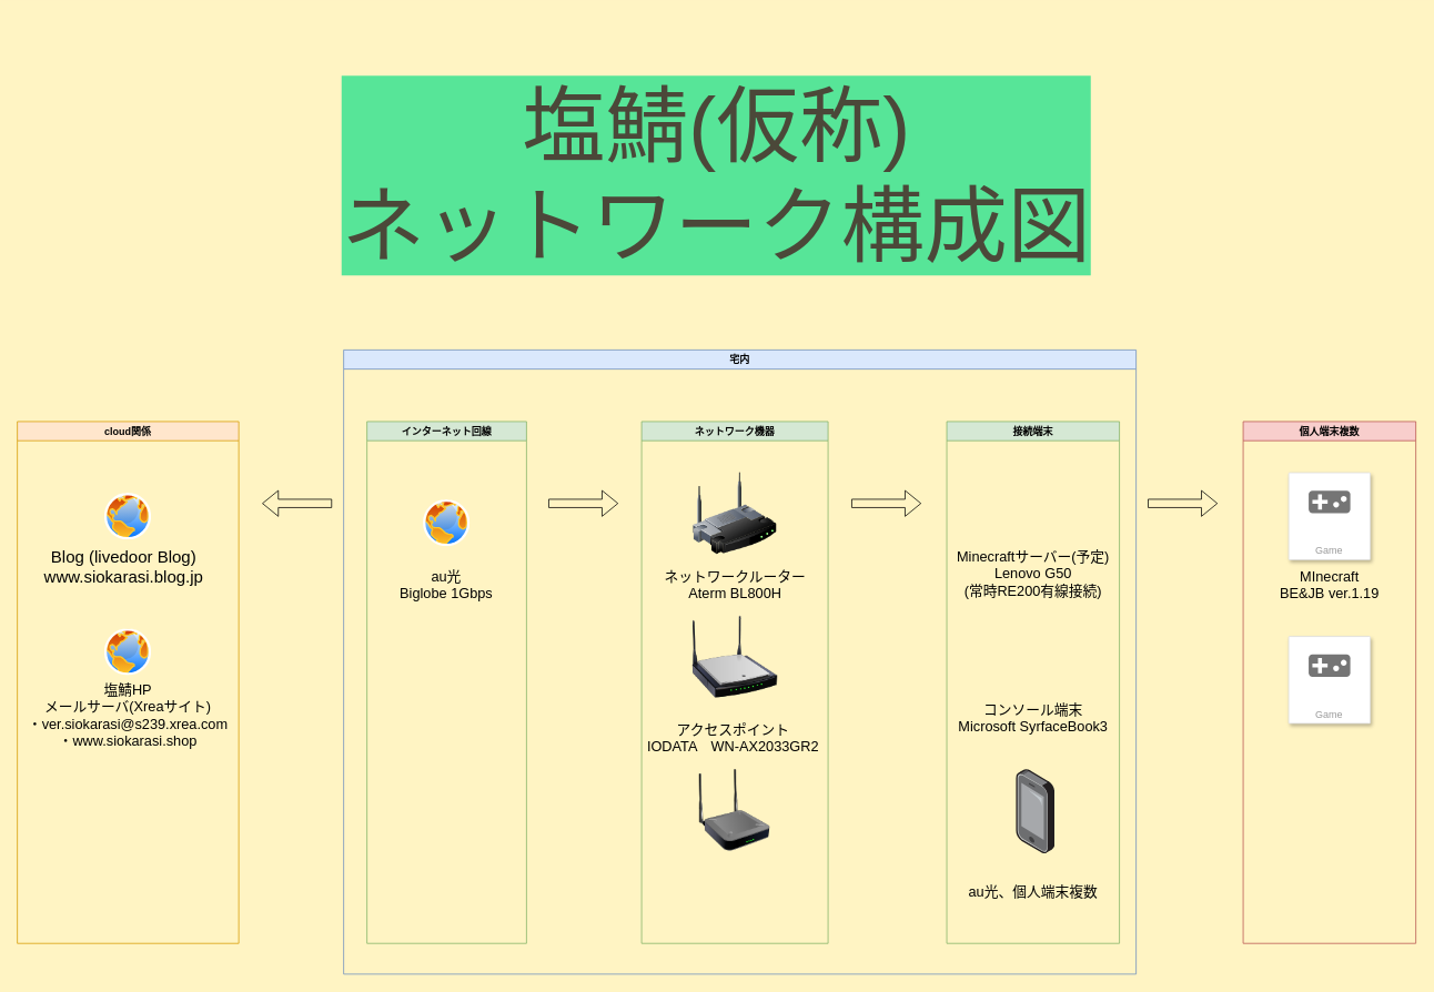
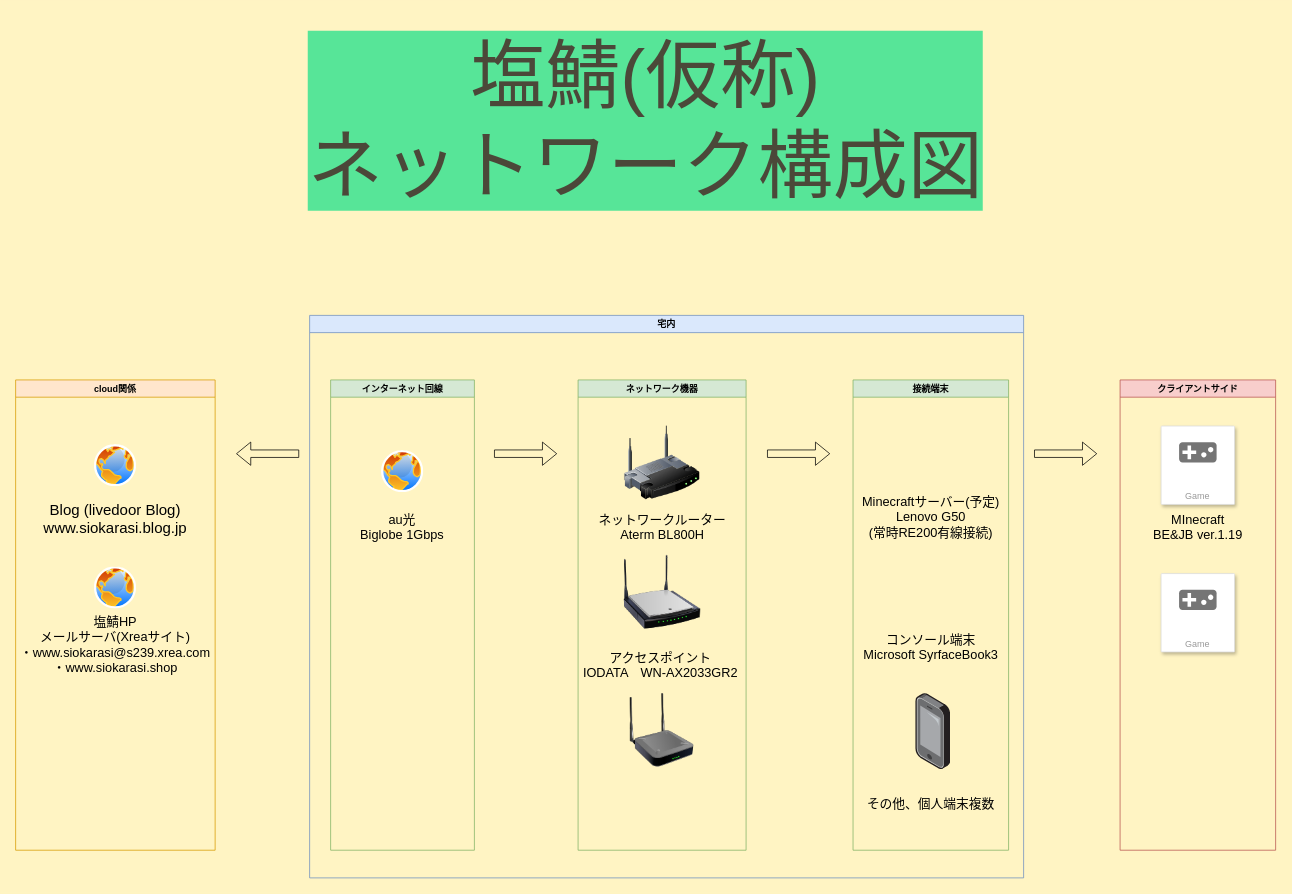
- <mxCell id="35" value="&lt;font style=&quot;font-size: 100px;&quot;&gt;塩鯖(仮称)　&lt;br&gt;ネットワーク構成図&lt;/font&gt;" style="text;html=1;strokeColor=none;fillColor=none;align=center;verticalAlign=middle;whiteSpace=wrap;rounded=0;labelPosition=center;verticalLabelPosition=middle;labelBackgroundColor=#11df86;textOpacity=70;" parent="1" vertex="1"><mxGeometry x="385" y="70" width="950" height="280" as="geometry" /></mxCell>
+ <mxCell id="35" value="&lt;font style=&quot;font-size: 100px;&quot;&gt;塩鯖(仮称)　&lt;br&gt;ネットワーク構成図&lt;/font&gt;" style="text;html=1;strokeColor=none;fillColor=none;align=center;verticalAlign=middle;whiteSpace=wrap;rounded=0;labelPosition=center;verticalLabelPosition=middle;labelBackgroundColor=#11df86;textOpacity=70;" parent="1" vertex="1"><mxGeometry x="385" y="20" width="950" height="280" as="geometry" /></mxCell>
- <mxCell id="27" value="個人端末複数" style="swimlane;fillColor=#f8cecc;strokeColor=#b85450;" parent="2" vertex="1"><mxGeometry x="1472.606" y="86.066" width="207.394" height="627.049" as="geometry" /></mxCell>
+ <mxCell id="27" value="クライアントサイド" style="swimlane;fillColor=#f8cecc;strokeColor=#b85450;" parent="2" vertex="1"><mxGeometry x="1472.606" y="86.066" width="207.394" height="627.049" as="geometry" /></mxCell>
- <mxCell id="24" value="&lt;font style=&quot;font-size: 20px;&quot;&gt;Blog (livedoor Blog)&lt;br&gt;www.siokarasi.blog.jp&lt;/font&gt;" style="text;html=1;strokeColor=none;fillColor=none;align=center;verticalAlign=middle;whiteSpace=wrap;rounded=0;" parent="22" vertex="1"><mxGeometry x="30" y="149.836" width="195.998" height="49.18" as="geometry" /></mxCell>
+ <mxCell id="24" value="&lt;font style=&quot;font-size: 20px;&quot;&gt;Blog (livedoor Blog)&lt;br&gt;www.siokarasi.blog.jp&lt;/font&gt;" style="text;html=1;strokeColor=none;fillColor=none;align=center;verticalAlign=middle;whiteSpace=wrap;rounded=0;" parent="22" vertex="1"><mxGeometry x="35.0" y="159.836" width="195.998" height="49.18" as="geometry" /></mxCell>
- <mxCell id="26" value="&lt;font style=&quot;font-size: 17px;&quot;&gt;塩鯖HP&lt;br&gt;メールサーバ(Xreaサイト)&lt;br&gt;・ver.siokarasi@s239.xrea.com&lt;br&gt;・www.siokarasi.shop&lt;/font&gt;" style="text;html=1;strokeColor=none;fillColor=none;align=center;verticalAlign=middle;whiteSpace=wrap;rounded=0;" parent="22" vertex="1"><mxGeometry y="328.893" width="265.998" height="49.18" as="geometry" /></mxCell>
+ <mxCell id="26" value="&lt;font style=&quot;font-size: 17px;&quot;&gt;塩鯖HP&lt;br&gt;メールサーバ(Xreaサイト)&lt;br&gt;・www.siokarasi@s239.xrea.com&lt;br&gt;・www.siokarasi.shop&lt;/font&gt;" style="text;html=1;strokeColor=none;fillColor=none;align=center;verticalAlign=middle;whiteSpace=wrap;rounded=0;" parent="22" vertex="1"><mxGeometry y="328.893" width="265.998" height="49.18" as="geometry" /></mxCell>
- <mxCell id="10" value="&lt;font style=&quot;font-size: 17px;&quot;&gt;au光、個人端末複数&lt;/font&gt;" style="text;html=1;strokeColor=none;fillColor=none;align=center;verticalAlign=middle;whiteSpace=wrap;rounded=0;" parent="4" vertex="1"><mxGeometry x="0.028" y="540.984" width="207.366" height="49.18" as="geometry" /></mxCell>
+ <mxCell id="10" value="&lt;font style=&quot;font-size: 17px;&quot;&gt;その他、個人端末複数&lt;/font&gt;" style="text;html=1;strokeColor=none;fillColor=none;align=center;verticalAlign=middle;whiteSpace=wrap;rounded=0;" parent="4" vertex="1"><mxGeometry x="0.028" y="540.984" width="207.366" height="49.18" as="geometry" /></mxCell>
